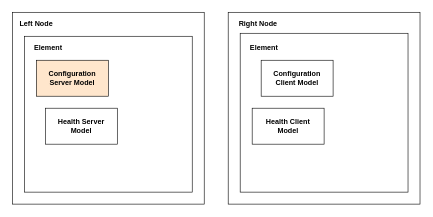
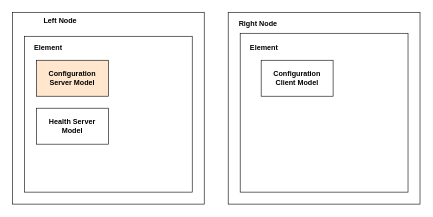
- <mxCell id="5" value="Left Node" style="text;html=1;strokeColor=none;fillColor=none;align=center;verticalAlign=middle;whiteSpace=wrap;rounded=0;fontStyle=1" vertex="1" parent="1"><mxGeometry x="30" y="30" width="60" height="20" as="geometry" /></mxCell>
+ <mxCell id="5" value="Left Node" style="text;html=1;strokeColor=none;fillColor=none;align=center;verticalAlign=middle;whiteSpace=wrap;rounded=0;fontStyle=1" vertex="1" parent="1"><mxGeometry x="70" y="25" width="60" height="20" as="geometry" /></mxCell>
- <mxCell id="12" value="&lt;b&gt;Health Server&lt;br&gt;Model&lt;/b&gt;" style="rounded=0;whiteSpace=wrap;html=1;" vertex="1" parent="1"><mxGeometry x="75" y="180" width="120" height="60" as="geometry" /></mxCell>
+ <mxCell id="12" value="&lt;b&gt;Health Server&lt;br&gt;Model&lt;/b&gt;" style="rounded=0;whiteSpace=wrap;html=1;" vertex="1" parent="1"><mxGeometry x="60" y="180" width="120" height="60" as="geometry" /></mxCell>
- <mxCell id="13" value="&lt;b&gt;Health Client&lt;br&gt;Model&lt;br&gt;&lt;/b&gt;" style="rounded=0;whiteSpace=wrap;html=1;" vertex="1" parent="1"><mxGeometry x="420" y="180" width="120" height="60" as="geometry" /></mxCell>
